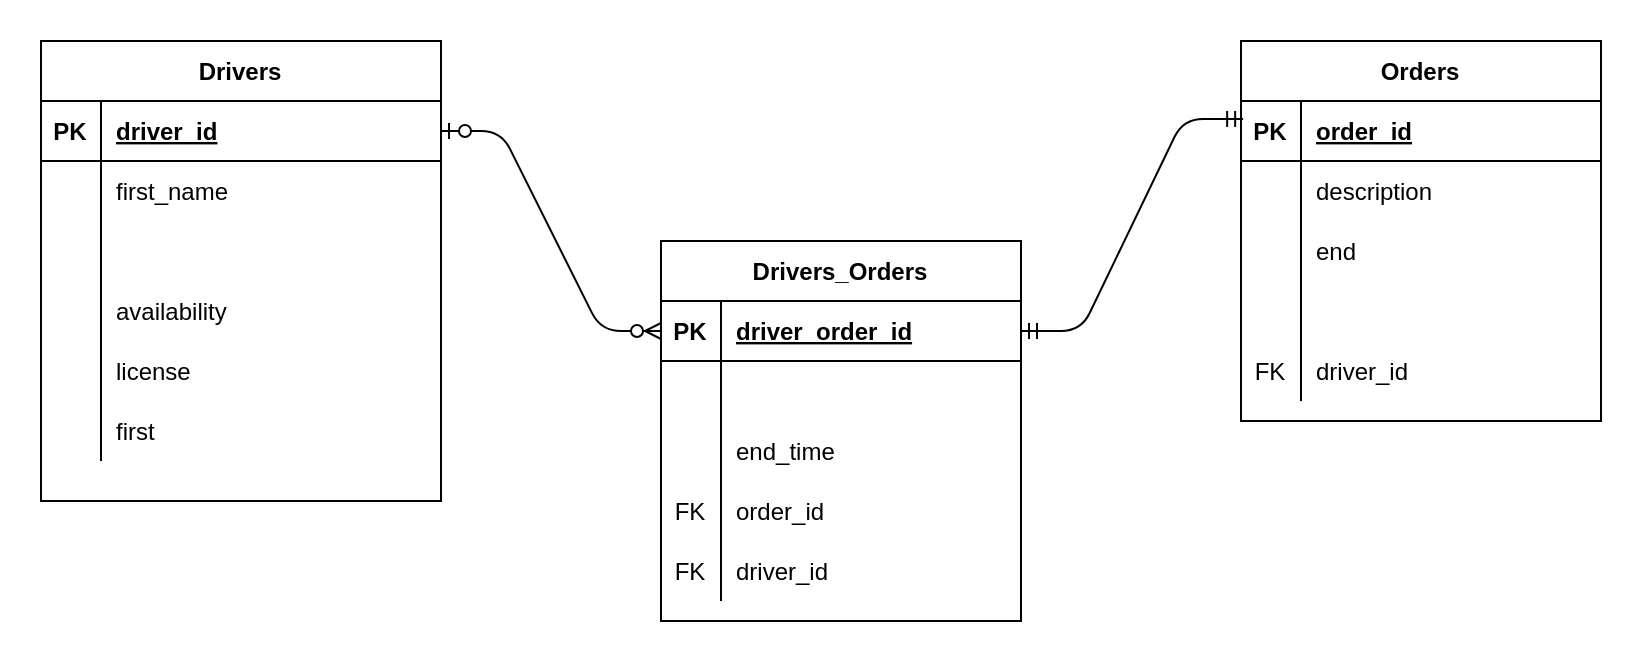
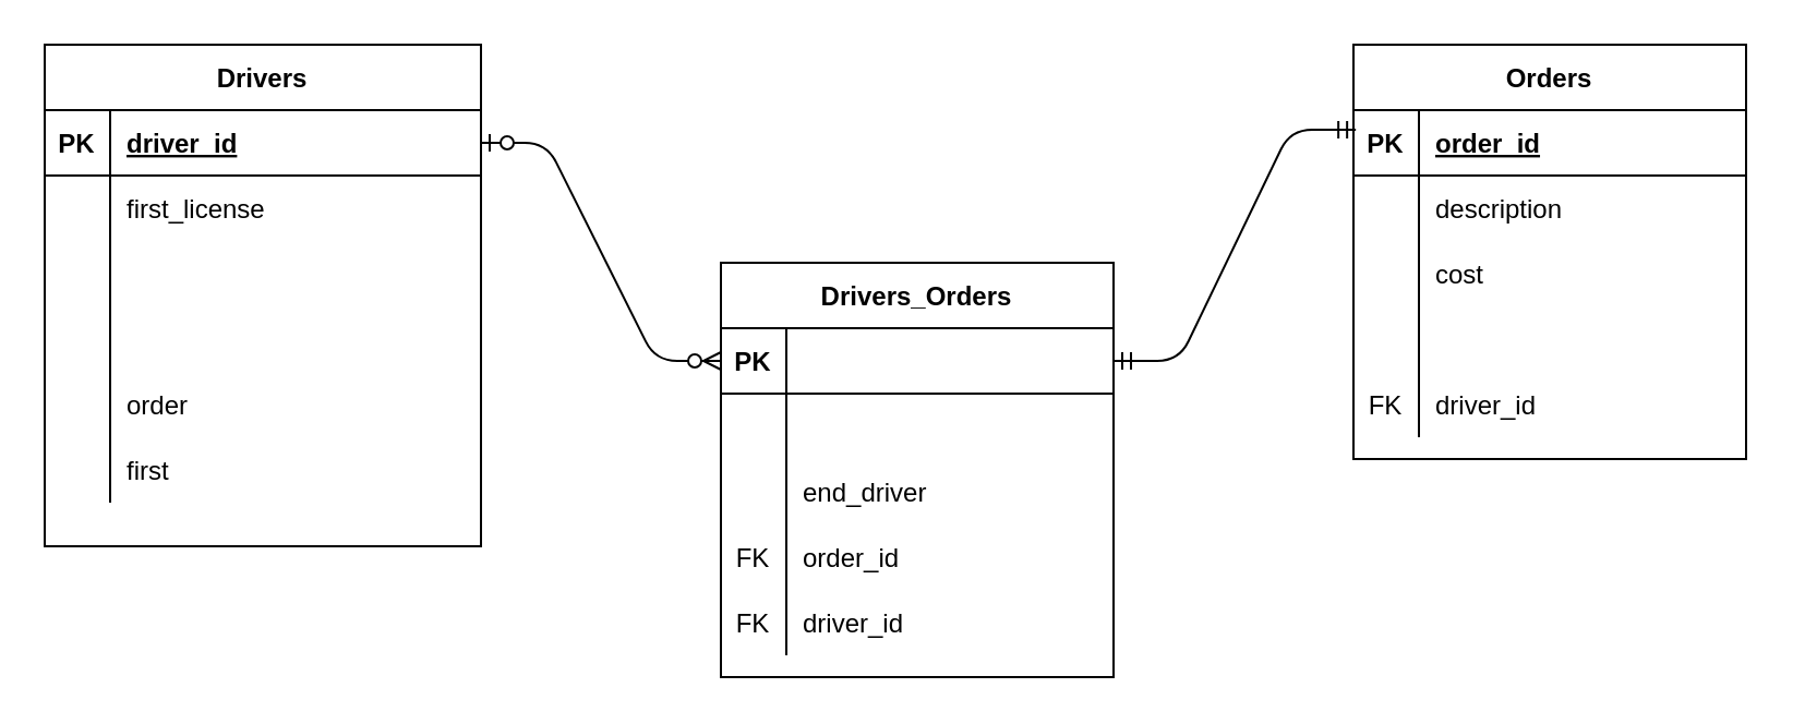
- <mxCell id="8" value="first_name" style="shape=partialRectangle;connectable=0;fillColor=none;top=0;left=0;bottom=0;right=0;align=left;spacingLeft=6;overflow=hidden;" vertex="1" parent="6"><mxGeometry x="30" width="170" height="30" as="geometry" /></mxCell>
+ <mxCell id="8" value="first_license" style="shape=partialRectangle;connectable=0;fillColor=none;top=0;left=0;bottom=0;right=0;align=left;spacingLeft=6;overflow=hidden;" vertex="1" parent="6"><mxGeometry x="30" width="170" height="30" as="geometry" /></mxCell>
- <mxCell id="29" value="end" style="shape=partialRectangle;connectable=0;fillColor=none;top=0;left=0;bottom=0;right=0;align=left;spacingLeft=6;overflow=hidden;" vertex="1" parent="27"><mxGeometry x="30" width="150" height="30" as="geometry" /></mxCell>
+ <mxCell id="29" value="cost" style="shape=partialRectangle;connectable=0;fillColor=none;top=0;left=0;bottom=0;right=0;align=left;spacingLeft=6;overflow=hidden;" vertex="1" parent="27"><mxGeometry x="30" width="150" height="30" as="geometry" /></mxCell>
- <mxCell id="13" value="availability" style="shape=partialRectangle;connectable=0;fillColor=none;top=0;left=0;bottom=0;right=0;align=left;spacingLeft=6;overflow=hidden;" vertex="1" parent="11"><mxGeometry x="30" width="170" height="30" as="geometry" /></mxCell>
- <mxCell id="38" value="driver_order_id" style="shape=partialRectangle;connectable=0;fillColor=none;top=0;left=0;bottom=0;right=0;align=left;spacingLeft=6;fontStyle=5;overflow=hidden;" vertex="1" parent="36"><mxGeometry x="30" width="150" height="30" as="geometry" /></mxCell>
- <mxCell id="16" value="license" style="shape=partialRectangle;connectable=0;fillColor=none;top=0;left=0;bottom=0;right=0;align=left;spacingLeft=6;overflow=hidden;" vertex="1" parent="14"><mxGeometry x="30" width="170" height="30" as="geometry" /></mxCell>
+ <mxCell id="16" value="order" style="shape=partialRectangle;connectable=0;fillColor=none;top=0;left=0;bottom=0;right=0;align=left;spacingLeft=6;overflow=hidden;" vertex="1" parent="14"><mxGeometry x="30" width="170" height="30" as="geometry" /></mxCell>
- <mxCell id="43" value="end_time" style="shape=partialRectangle;connectable=0;fillColor=none;top=0;left=0;bottom=0;right=0;align=left;spacingLeft=6;overflow=hidden;" vertex="1" parent="41"><mxGeometry x="30" width="150" height="30" as="geometry" /></mxCell>
+ <mxCell id="43" value="end_driver" style="shape=partialRectangle;connectable=0;fillColor=none;top=0;left=0;bottom=0;right=0;align=left;spacingLeft=6;overflow=hidden;" vertex="1" parent="41"><mxGeometry x="30" width="150" height="30" as="geometry" /></mxCell>
